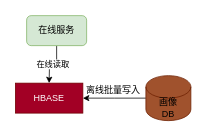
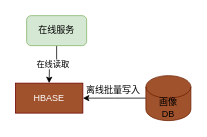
- <mxCell id="7" value="HBASE" style="rounded=0;whiteSpace=wrap;html=1;fillColor=#a20025;strokeColor=#6F0000;fontColor=#ffffff;" vertex="1" parent="1"><mxGeometry x="20" y="110" width="90" height="40" as="geometry" /></mxCell>
+ <mxCell id="7" value="HBASE" style="rounded=0;whiteSpace=wrap;html=1;fillColor=#a0522d;strokeColor=#6F0000;fontColor=#ffffff;" vertex="1" parent="1"><mxGeometry x="20" y="110" width="90" height="40" as="geometry" /></mxCell>
